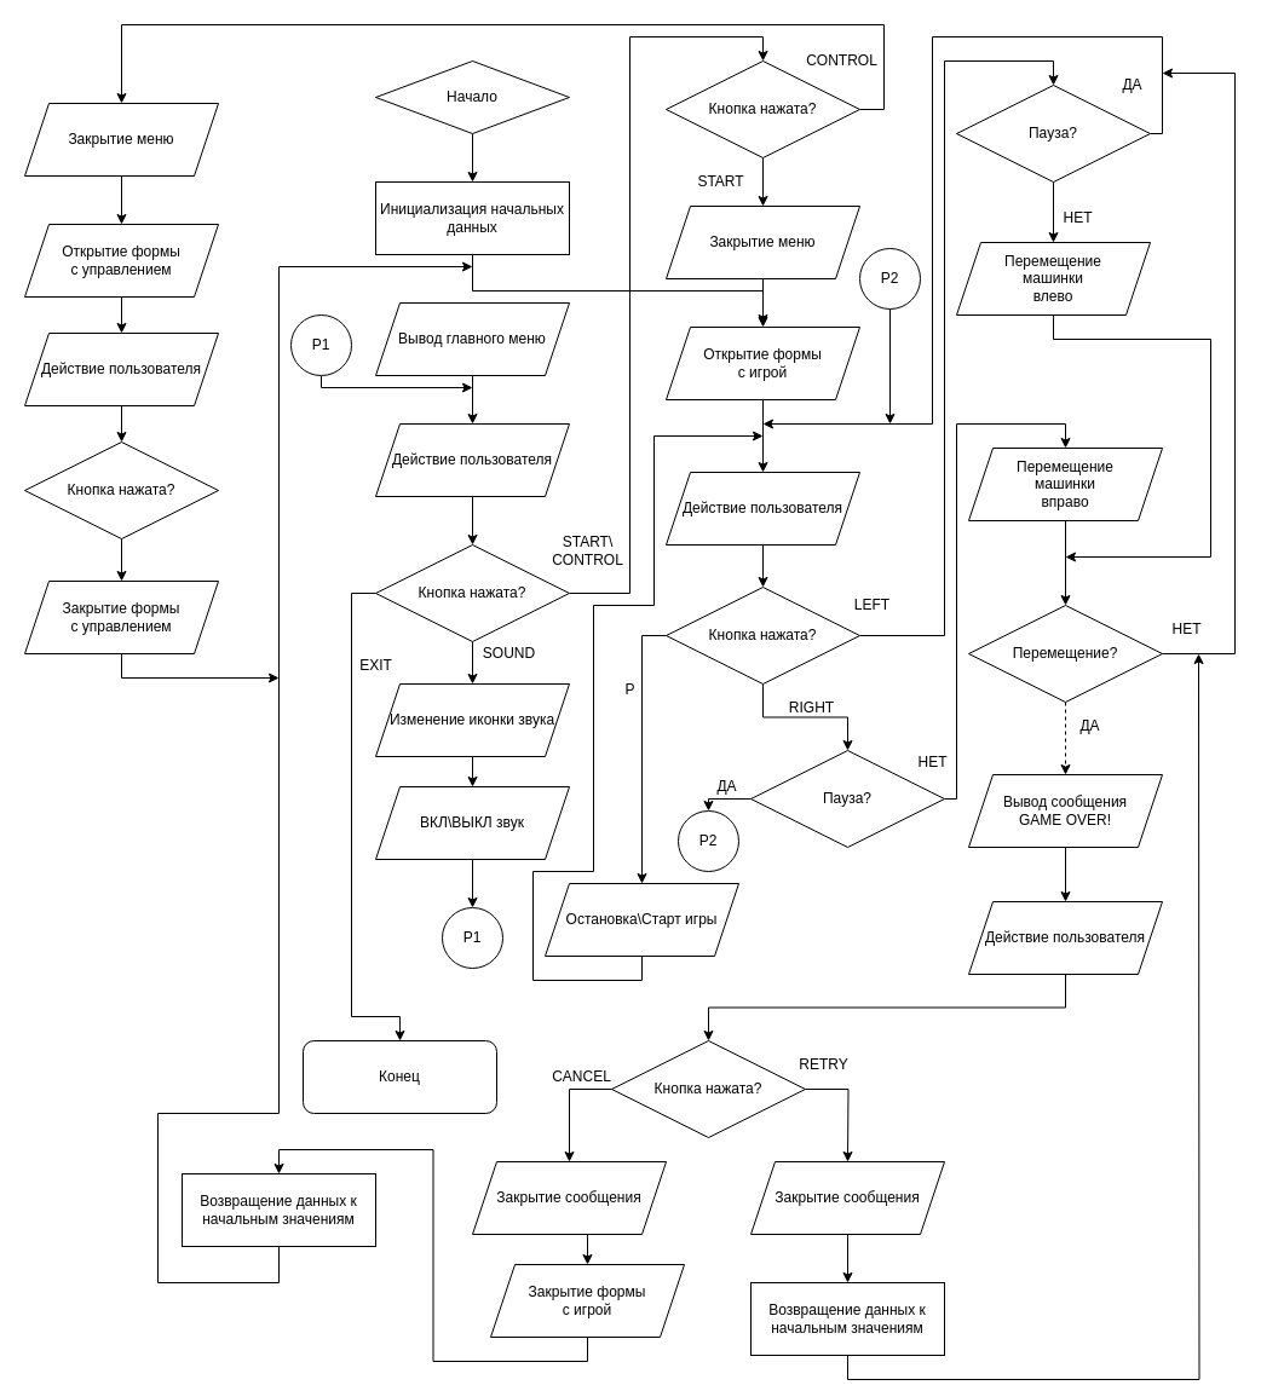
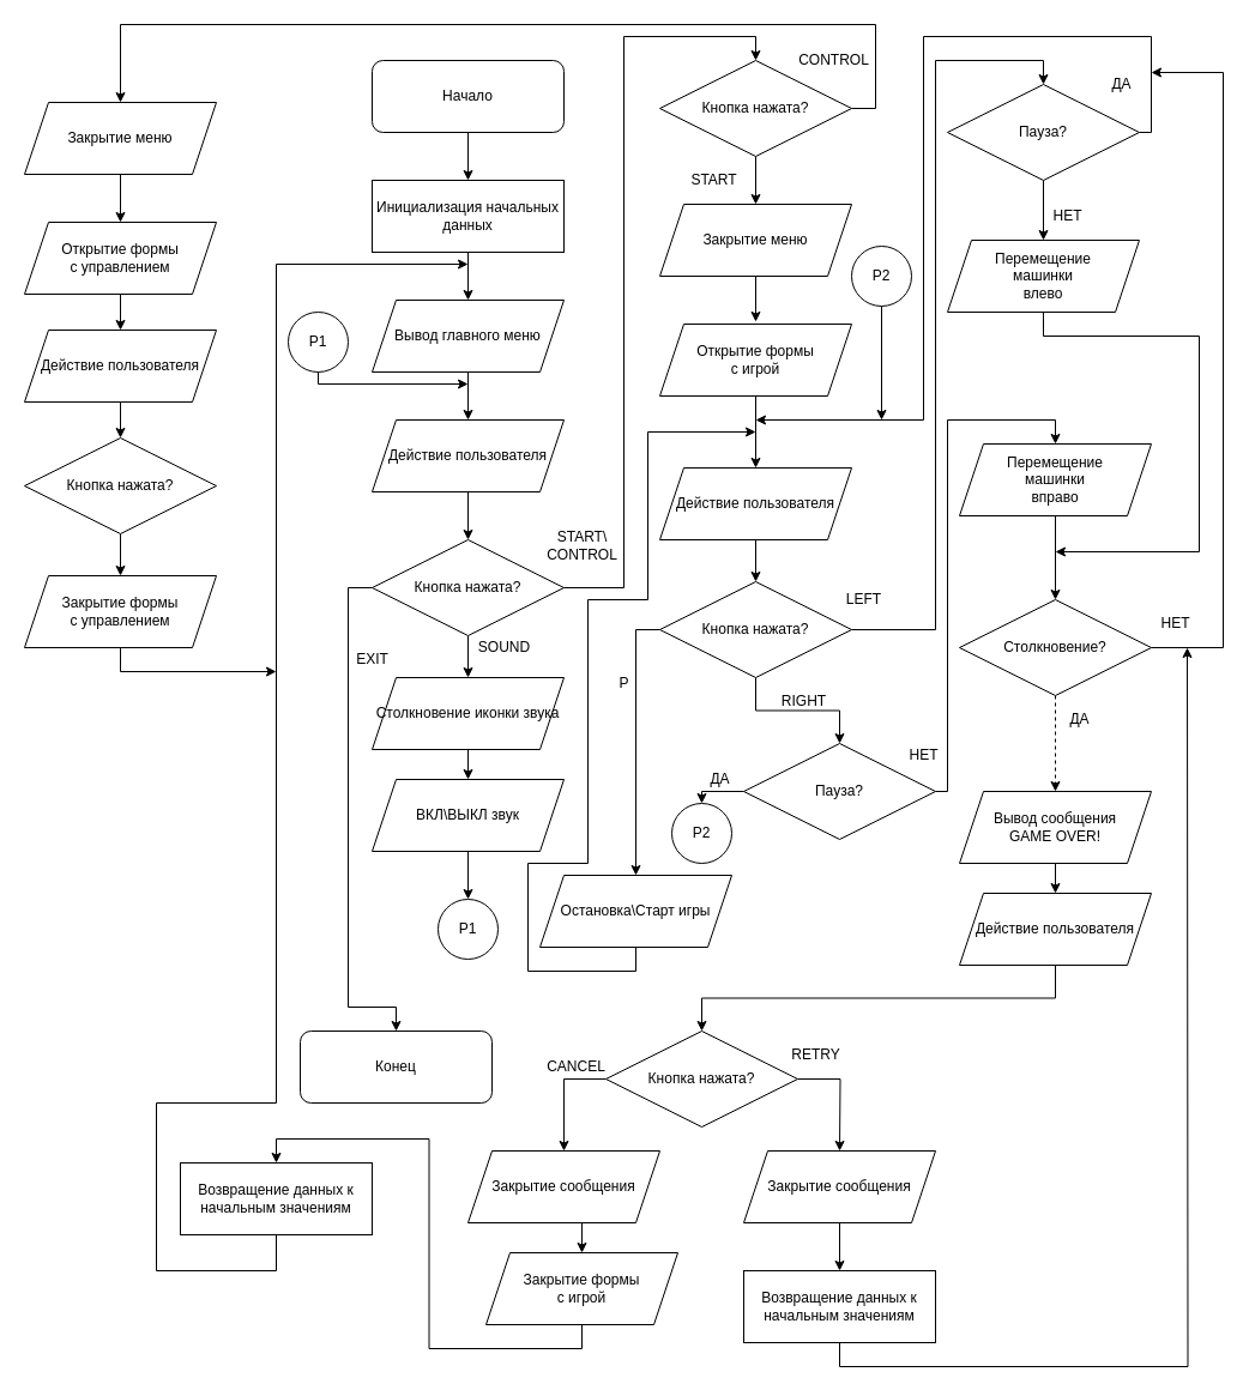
- <mxCell id="3" value="Начало" style="rhombus;whiteSpace=wrap;html=1;" vertex="1" parent="1"><mxGeometry x="310" y="50" width="160" height="60" as="geometry" /></mxCell>
+ <mxCell id="3" value="Начало" style="rounded=1;whiteSpace=wrap;html=1;" vertex="1" parent="1"><mxGeometry x="310" y="50" width="160" height="60" as="geometry" /></mxCell>
- <mxCell id="4" style="edgeStyle=orthogonalEdgeStyle;rounded=0;orthogonalLoop=1;jettySize=auto;html=1;exitX=0.5;exitY=1;exitDx=0;exitDy=0;" edge="1" parent="1" source="5" target="31"><mxGeometry relative="1" as="geometry" /></mxCell>
+ <mxCell id="4" style="edgeStyle=orthogonalEdgeStyle;rounded=0;orthogonalLoop=1;jettySize=auto;html=1;exitX=0.5;exitY=1;exitDx=0;exitDy=0;entryX=0.5;entryY=0;entryDx=0;entryDy=0;" edge="1" parent="1" source="5" target="7"><mxGeometry relative="1" as="geometry" /></mxCell>
- <mxCell id="63" value="Перемещение?" style="rhombus;whiteSpace=wrap;html=1;" vertex="1" parent="1"><mxGeometry x="800" y="500" width="160" height="80" as="geometry" /></mxCell>
+ <mxCell id="63" value="Столкновение?" style="rhombus;whiteSpace=wrap;html=1;" vertex="1" parent="1"><mxGeometry x="800" y="500" width="160" height="80" as="geometry" /></mxCell>
- <mxCell id="17" value="Изменение иконки звука" style="shape=parallelogram;perimeter=parallelogramPerimeter;whiteSpace=wrap;html=1;fixedSize=1;" vertex="1" parent="1"><mxGeometry x="310" y="565" width="160" height="60" as="geometry" /></mxCell>
+ <mxCell id="17" value="Столкновение иконки звука" style="shape=parallelogram;perimeter=parallelogramPerimeter;whiteSpace=wrap;html=1;fixedSize=1;" vertex="1" parent="1"><mxGeometry x="310" y="565" width="160" height="60" as="geometry" /></mxCell>
- <mxCell id="66" value="Вывод сообщения&lt;br&gt;GAME OVER!" style="shape=parallelogram;perimeter=parallelogramPerimeter;whiteSpace=wrap;html=1;fixedSize=1;" vertex="1" parent="1"><mxGeometry x="800" y="640" width="160" height="60" as="geometry" /></mxCell>
+ <mxCell id="66" value="Вывод сообщения&lt;br&gt;GAME OVER!" style="shape=parallelogram;perimeter=parallelogramPerimeter;whiteSpace=wrap;html=1;fixedSize=1;" vertex="1" parent="1"><mxGeometry x="800" y="660" width="160" height="60" as="geometry" /></mxCell>
